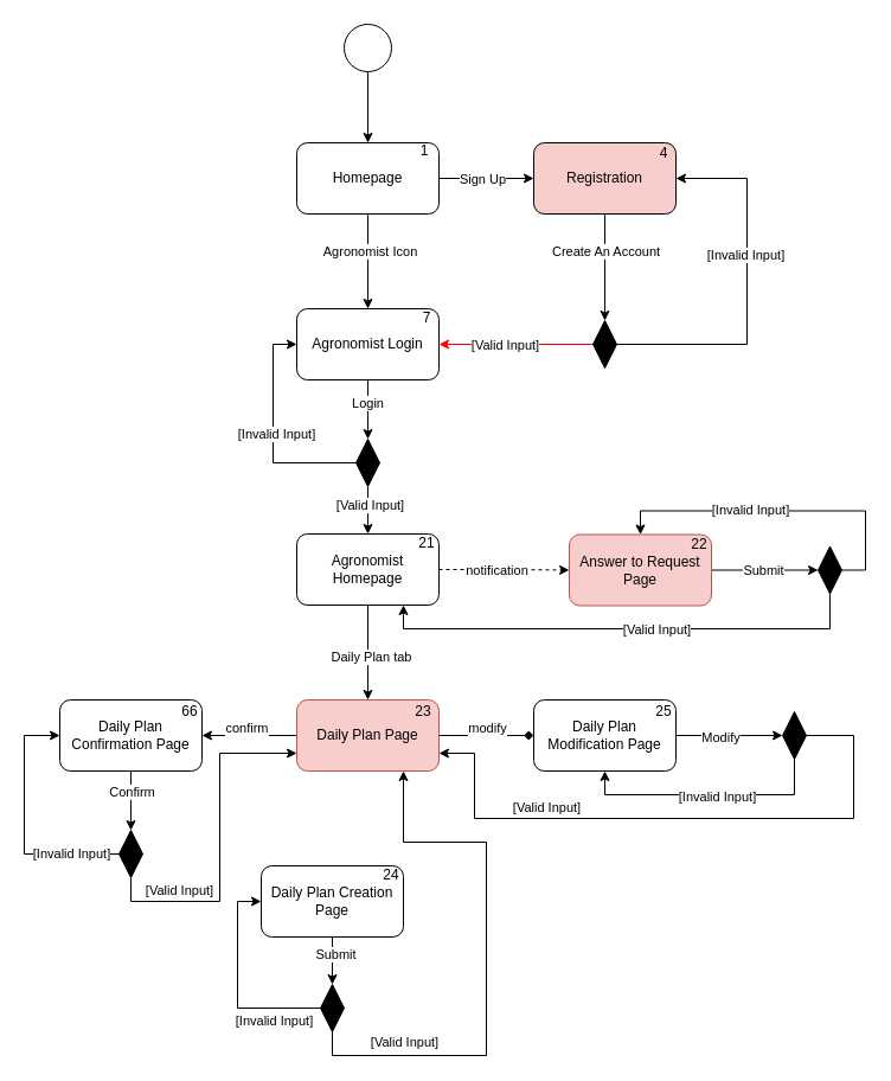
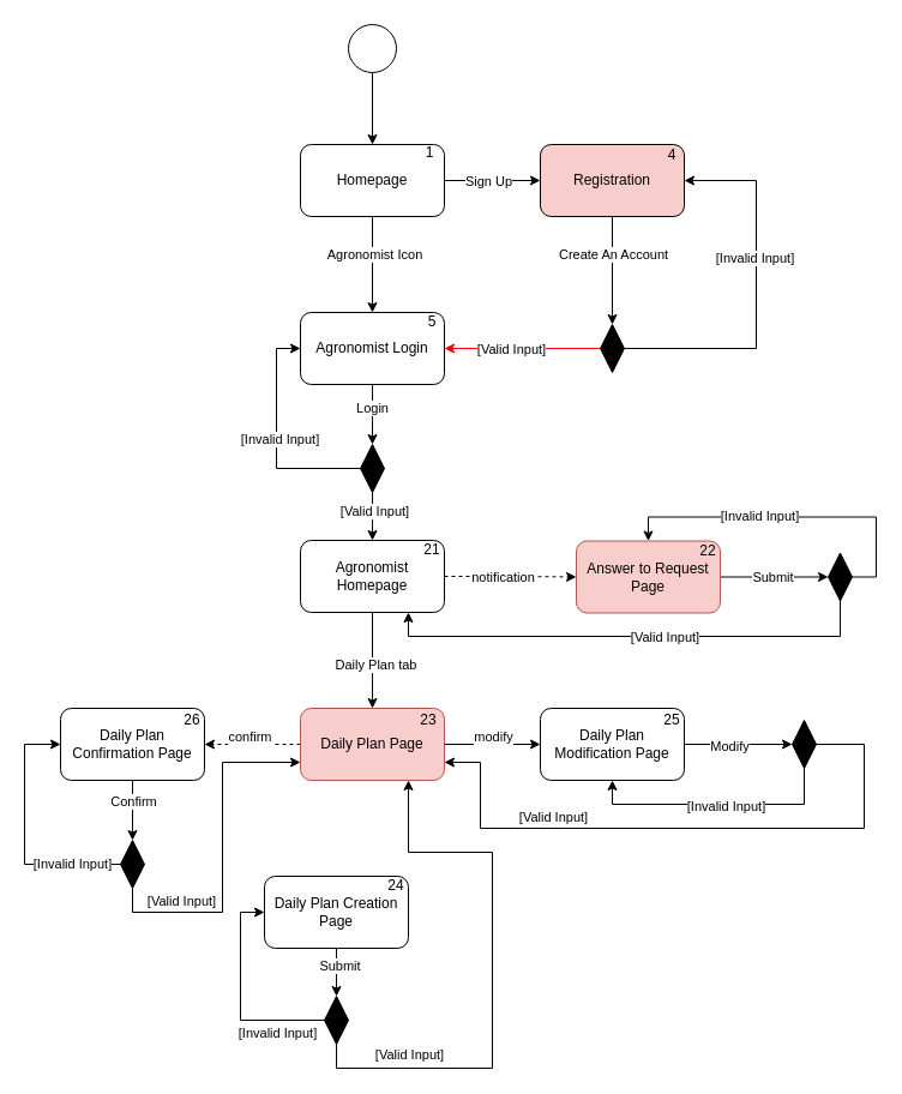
- <mxCell id="75" value="7" style="text;html=1;strokeColor=none;fillColor=none;align=center;verticalAlign=middle;whiteSpace=wrap;rounded=0;" parent="1" vertex="1"><mxGeometry x="330" y="253" width="60" height="30" as="geometry" /></mxCell>
+ <mxCell id="75" value="5" style="text;html=1;strokeColor=none;fillColor=none;align=center;verticalAlign=middle;whiteSpace=wrap;rounded=0;" parent="1" vertex="1"><mxGeometry x="330" y="253" width="60" height="30" as="geometry" /></mxCell>
- <mxCell id="70" value="66" style="text;html=1;strokeColor=none;fillColor=none;align=center;verticalAlign=middle;whiteSpace=wrap;rounded=0;" parent="1" vertex="1"><mxGeometry x="130" y="585" width="60" height="30" as="geometry" /></mxCell>
+ <mxCell id="70" value="26" style="text;html=1;strokeColor=none;fillColor=none;align=center;verticalAlign=middle;whiteSpace=wrap;rounded=0;" parent="1" vertex="1"><mxGeometry x="130" y="585" width="60" height="30" as="geometry" /></mxCell>
- <mxCell id="35" value="" style="edgeStyle=orthogonalEdgeStyle;rounded=0;orthogonalLoop=1;jettySize=auto;html=1;strokeColor=#000000;" parent="1" source="37" target="56" edge="1"><mxGeometry relative="1" as="geometry" /></mxCell>
+ <mxCell id="35" value="" style="edgeStyle=orthogonalEdgeStyle;rounded=0;orthogonalLoop=1;jettySize=auto;html=1;strokeColor=#000000;dashed=1;" parent="1" source="37" target="56" edge="1"><mxGeometry relative="1" as="geometry" /></mxCell>
- <mxCell id="33" value="" style="edgeStyle=orthogonalEdgeStyle;rounded=0;orthogonalLoop=1;jettySize=auto;html=1;strokeColor=#000000;endArrow=diamond;" parent="1" source="37" target="48" edge="1"><mxGeometry relative="1" as="geometry" /></mxCell>
+ <mxCell id="33" value="" style="edgeStyle=orthogonalEdgeStyle;rounded=0;orthogonalLoop=1;jettySize=auto;html=1;strokeColor=#000000;" parent="1" source="37" target="48" edge="1"><mxGeometry relative="1" as="geometry" /></mxCell>
